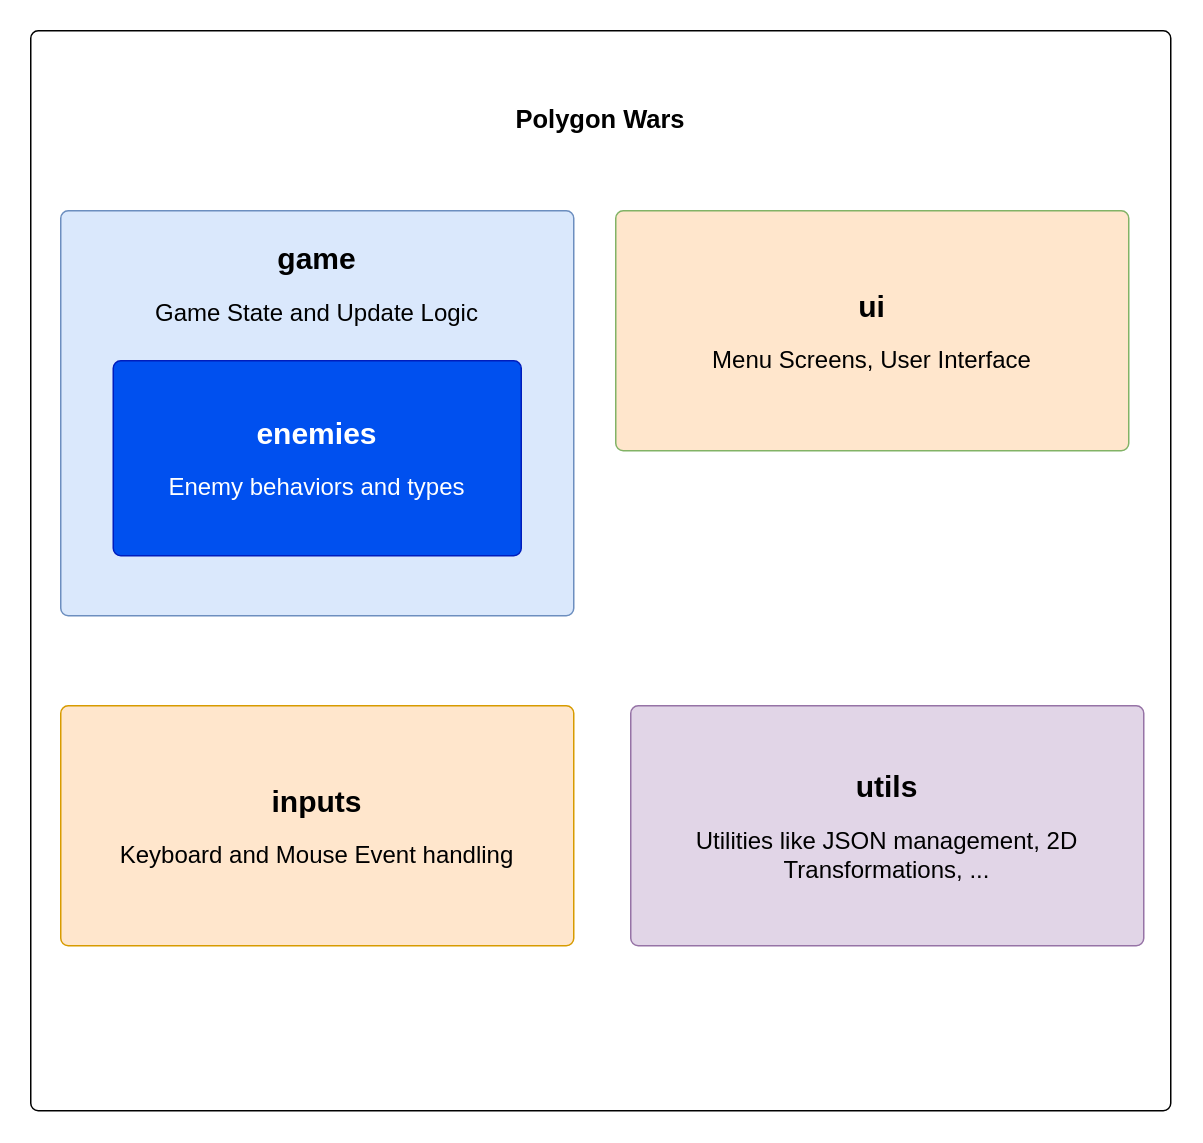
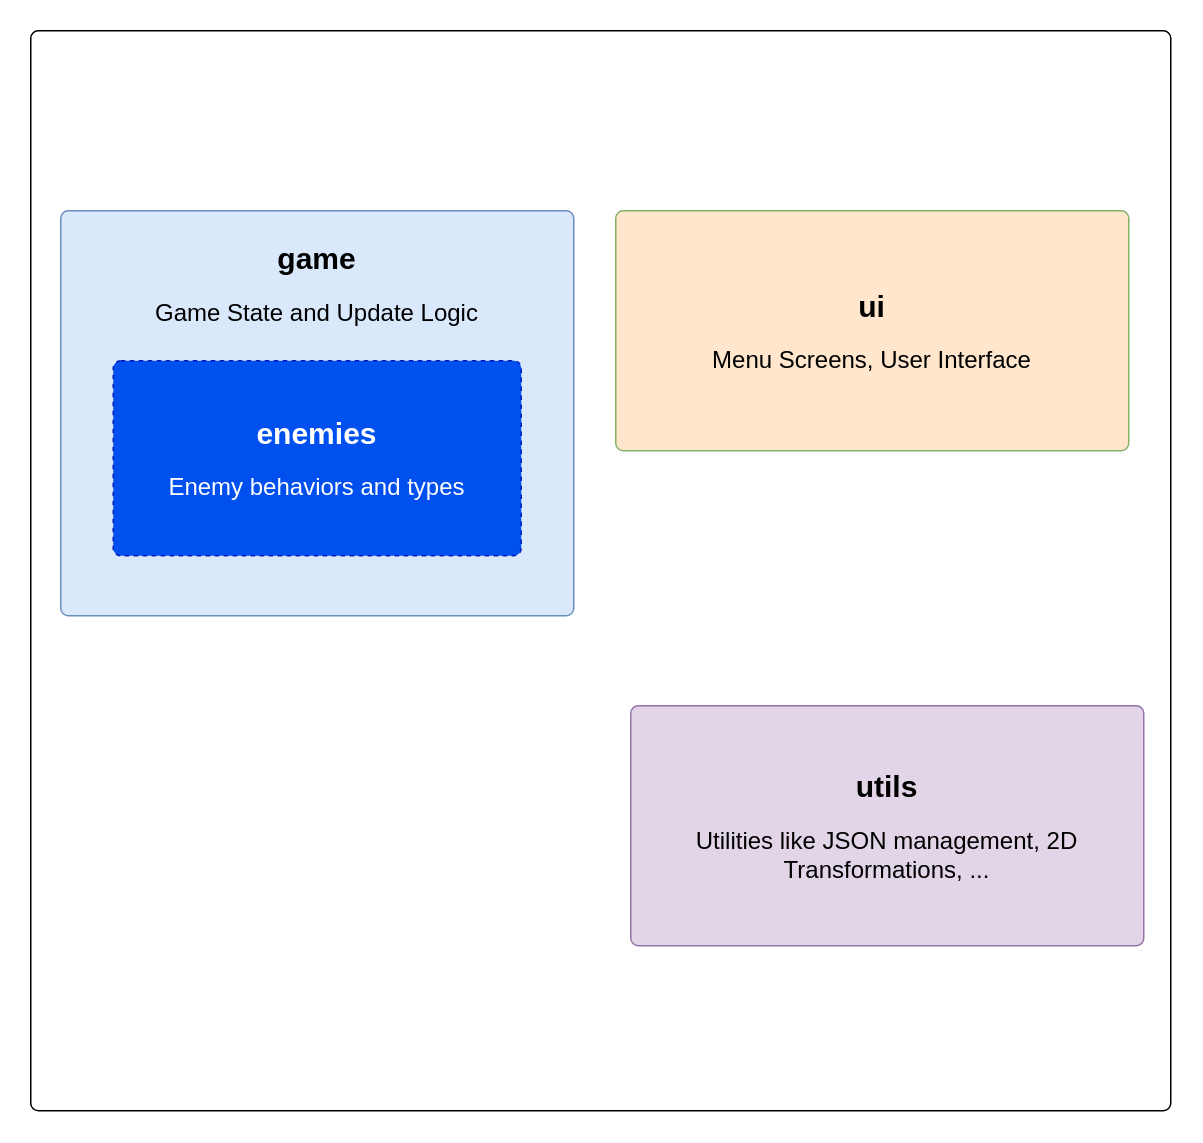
- <mxCell id="3" value="&lt;div align=&quot;center&quot;&gt;&lt;b&gt;&lt;font style=&quot;font-size: 17px;&quot;&gt;Polygon Wars&lt;/font&gt;&lt;/b&gt;&lt;br&gt;&lt;/div&gt;" style="html=1;shape=mxgraph.er.anchor;whiteSpace=wrap;" vertex="1" parent="2"><mxGeometry width="760" height="120" as="geometry" /></mxCell>
- <mxCell id="8" value="&lt;div&gt;&lt;b&gt;&lt;font style=&quot;font-size: 20px;&quot;&gt;enemies&lt;/font&gt;&lt;/b&gt;&lt;/div&gt;&lt;div&gt;&lt;br&gt;&lt;/div&gt;&lt;font style=&quot;font-size: 16px;&quot;&gt;Enemy behaviors and types&lt;/font&gt;" style="rounded=1;absoluteArcSize=1;html=1;arcSize=10;whiteSpace=wrap;points=[];strokeColor=#001DBC;fillColor=#0050ef;fontColor=#ffffff;" vertex="1" parent="2"><mxGeometry x="55" y="220" width="272" height="130" as="geometry" /></mxCell>
+ <mxCell id="8" value="&lt;div&gt;&lt;b&gt;&lt;font style=&quot;font-size: 20px;&quot;&gt;enemies&lt;/font&gt;&lt;/b&gt;&lt;/div&gt;&lt;div&gt;&lt;br&gt;&lt;/div&gt;&lt;font style=&quot;font-size: 16px;&quot;&gt;Enemy behaviors and types&lt;/font&gt;" style="rounded=1;absoluteArcSize=1;html=1;arcSize=10;whiteSpace=wrap;points=[];strokeColor=#001DBC;fillColor=#0050ef;fontColor=#ffffff;dashed=1;" vertex="1" parent="2"><mxGeometry x="55" y="220" width="272" height="130" as="geometry" /></mxCell>
- <mxCell id="5" value="&lt;div&gt;&lt;b&gt;&lt;font style=&quot;font-size: 20px;&quot;&gt;inputs&lt;/font&gt;&lt;/b&gt;&lt;/div&gt;&lt;div&gt;&lt;br&gt;&lt;/div&gt;&lt;font style=&quot;font-size: 16px;&quot;&gt;Keyboard and Mouse Event handling&lt;/font&gt;" style="rounded=1;absoluteArcSize=1;html=1;arcSize=10;whiteSpace=wrap;points=[];strokeColor=#d79b00;fillColor=#ffe6cc;" vertex="1" parent="2"><mxGeometry x="20" y="450" width="342" height="160" as="geometry" /></mxCell>
